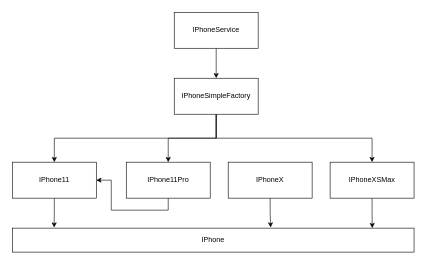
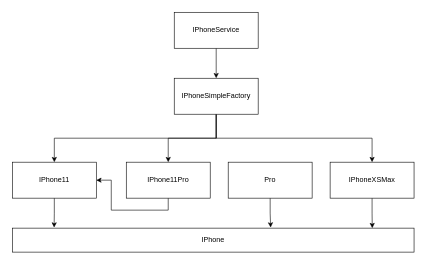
- <mxCell id="13" value="IPhoneX" style="rounded=0;whiteSpace=wrap;html=1;" vertex="1" parent="1"><mxGeometry x="380" y="270" width="140" height="60" as="geometry" /></mxCell>
+ <mxCell id="13" value="Pro" style="rounded=0;whiteSpace=wrap;html=1;" vertex="1" parent="1"><mxGeometry x="380" y="270" width="140" height="60" as="geometry" /></mxCell>
